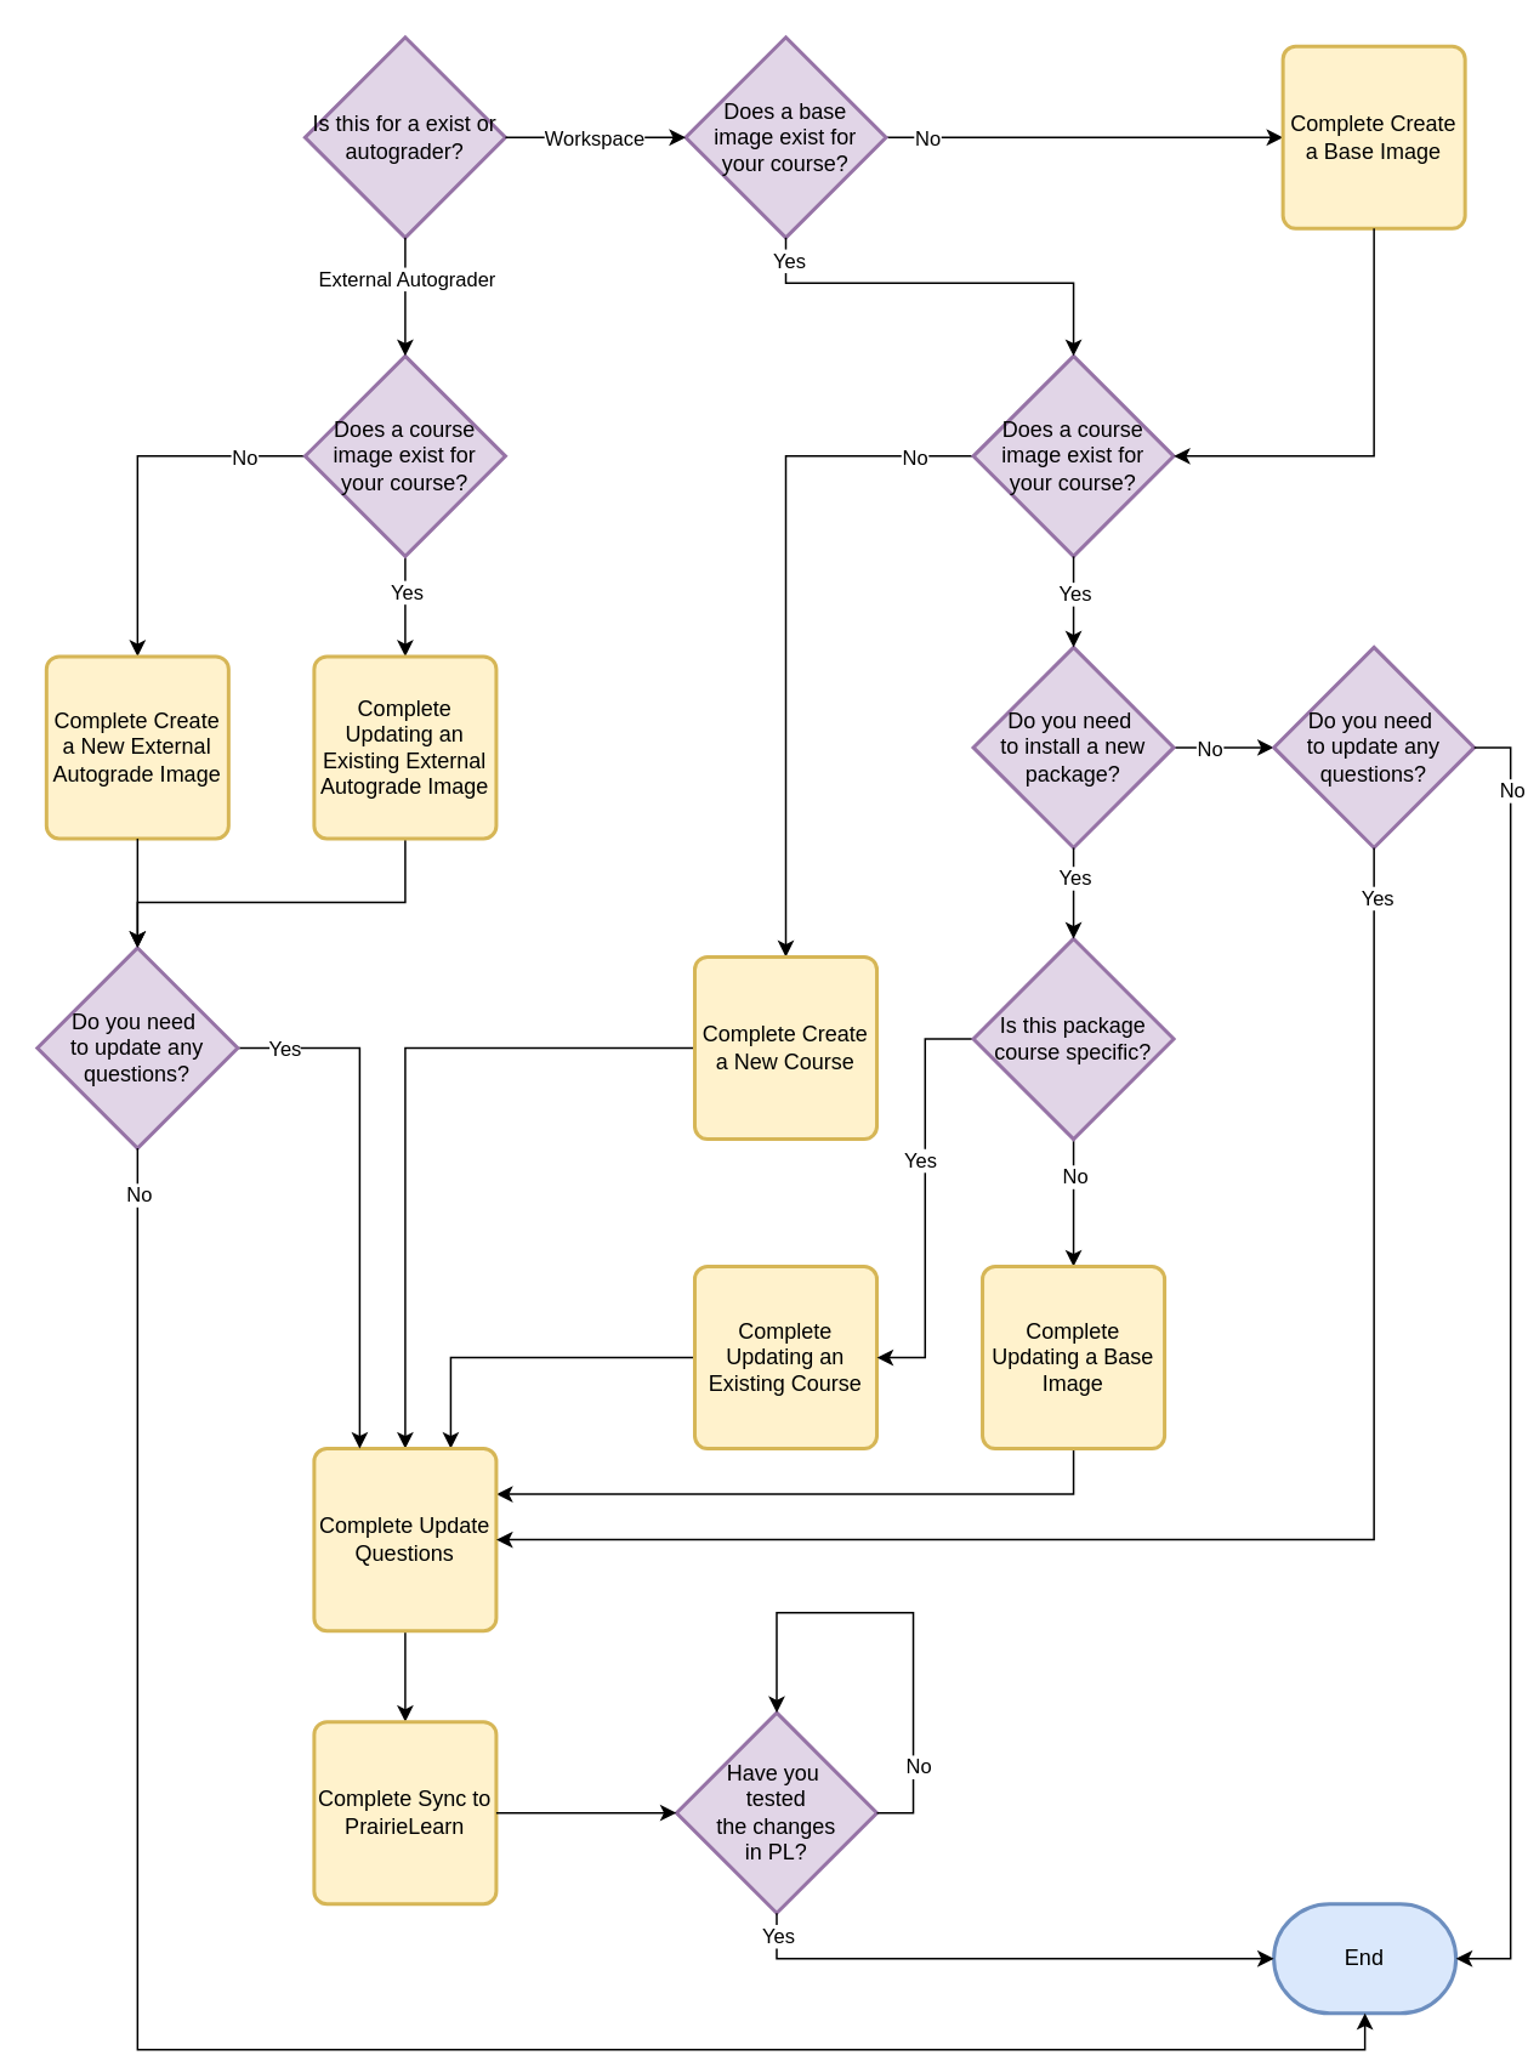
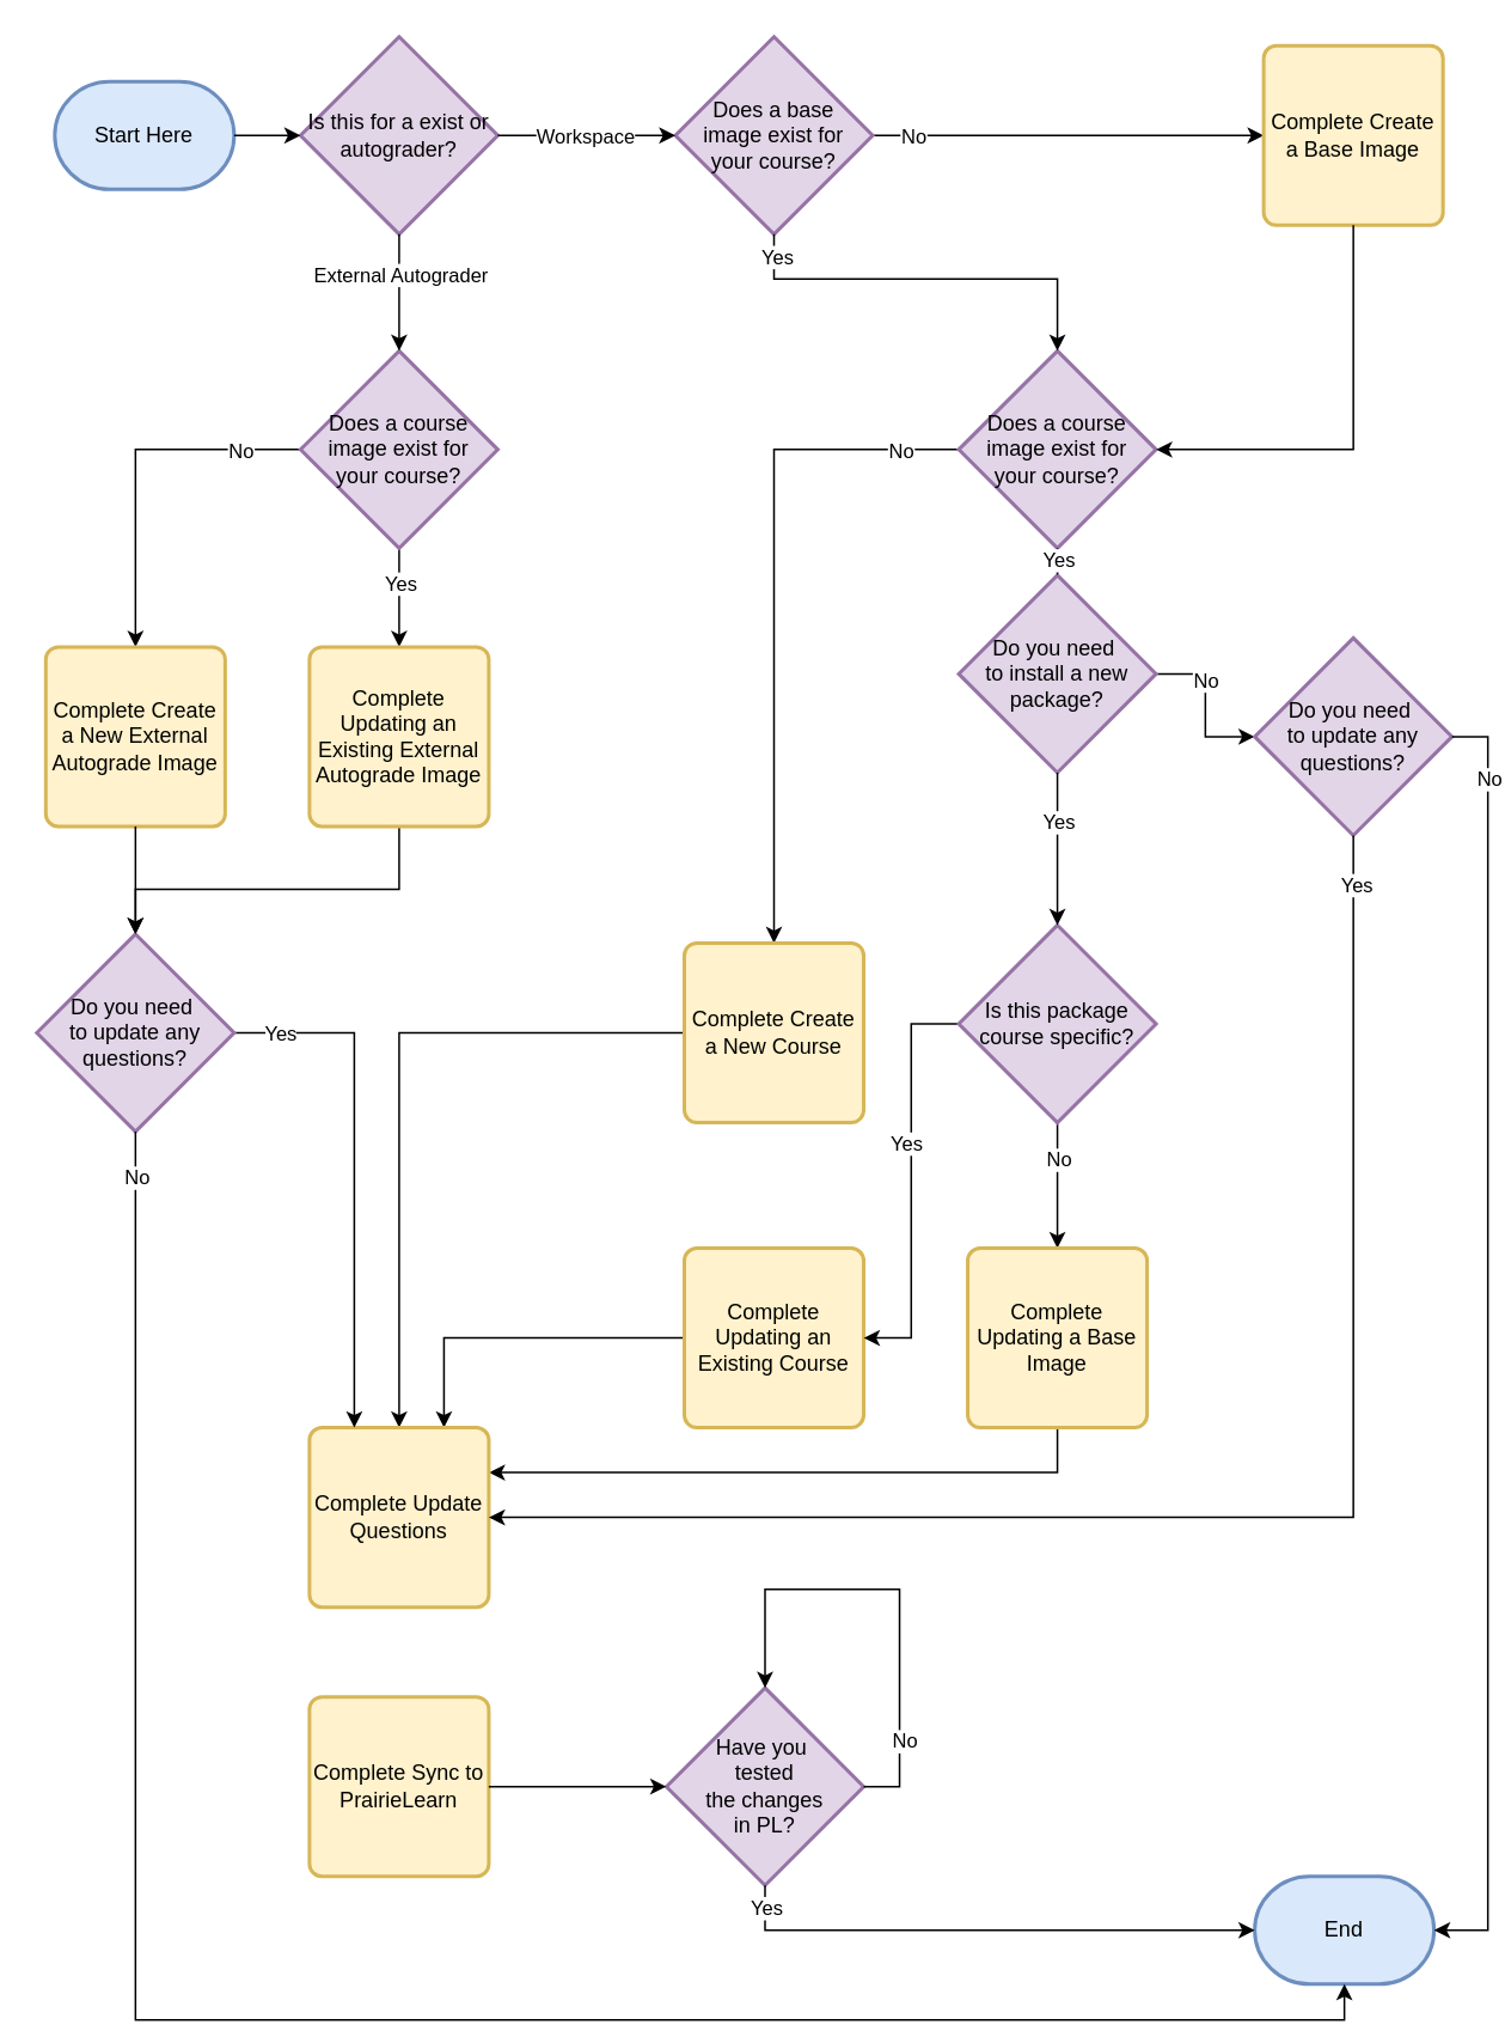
+ <mxCell id="2" value="Start Here" style="strokeWidth=2;html=1;shape=mxgraph.flowchart.terminator;whiteSpace=wrap;fillColor=#dae8fc;strokeColor=#6c8ebf;" parent="1" vertex="1"><mxGeometry x="30" y="45" width="100" height="60" as="geometry" /></mxCell>
+ <mxCell id="65" style="edgeStyle=orthogonalEdgeStyle;rounded=0;orthogonalLoop=1;jettySize=auto;html=1;exitX=1;exitY=0.5;exitDx=0;exitDy=0;exitPerimeter=0;entryX=0;entryY=0.5;entryDx=0;entryDy=0;entryPerimeter=0;" edge="1" parent="1" source="2" target="44"><mxGeometry relative="1" as="geometry" /></mxCell>
- <mxCell id="11" value="Do you need&amp;nbsp;&lt;div&gt;to install a new&lt;br&gt;package?&lt;/div&gt;" style="strokeWidth=2;html=1;shape=mxgraph.flowchart.decision;whiteSpace=wrap;fillColor=#e1d5e7;strokeColor=#9673a6;" parent="1" vertex="1"><mxGeometry x="534" y="355" width="110" height="110" as="geometry" /></mxCell>
+ <mxCell id="11" value="Do you need&amp;nbsp;&lt;div&gt;to install a new&lt;br&gt;package?&lt;/div&gt;" style="strokeWidth=2;html=1;shape=mxgraph.flowchart.decision;whiteSpace=wrap;fillColor=#e1d5e7;strokeColor=#9673a6;" parent="1" vertex="1"><mxGeometry x="534" y="320" width="110" height="110" as="geometry" /></mxCell>
- <mxCell id="29" style="edgeStyle=orthogonalEdgeStyle;rounded=0;orthogonalLoop=1;jettySize=auto;html=1;exitX=0.5;exitY=1;exitDx=0;exitDy=0;entryX=0.5;entryY=0;entryDx=0;entryDy=0;" parent="1" source="30" target="31" edge="1"><mxGeometry relative="1" as="geometry" /></mxCell>
